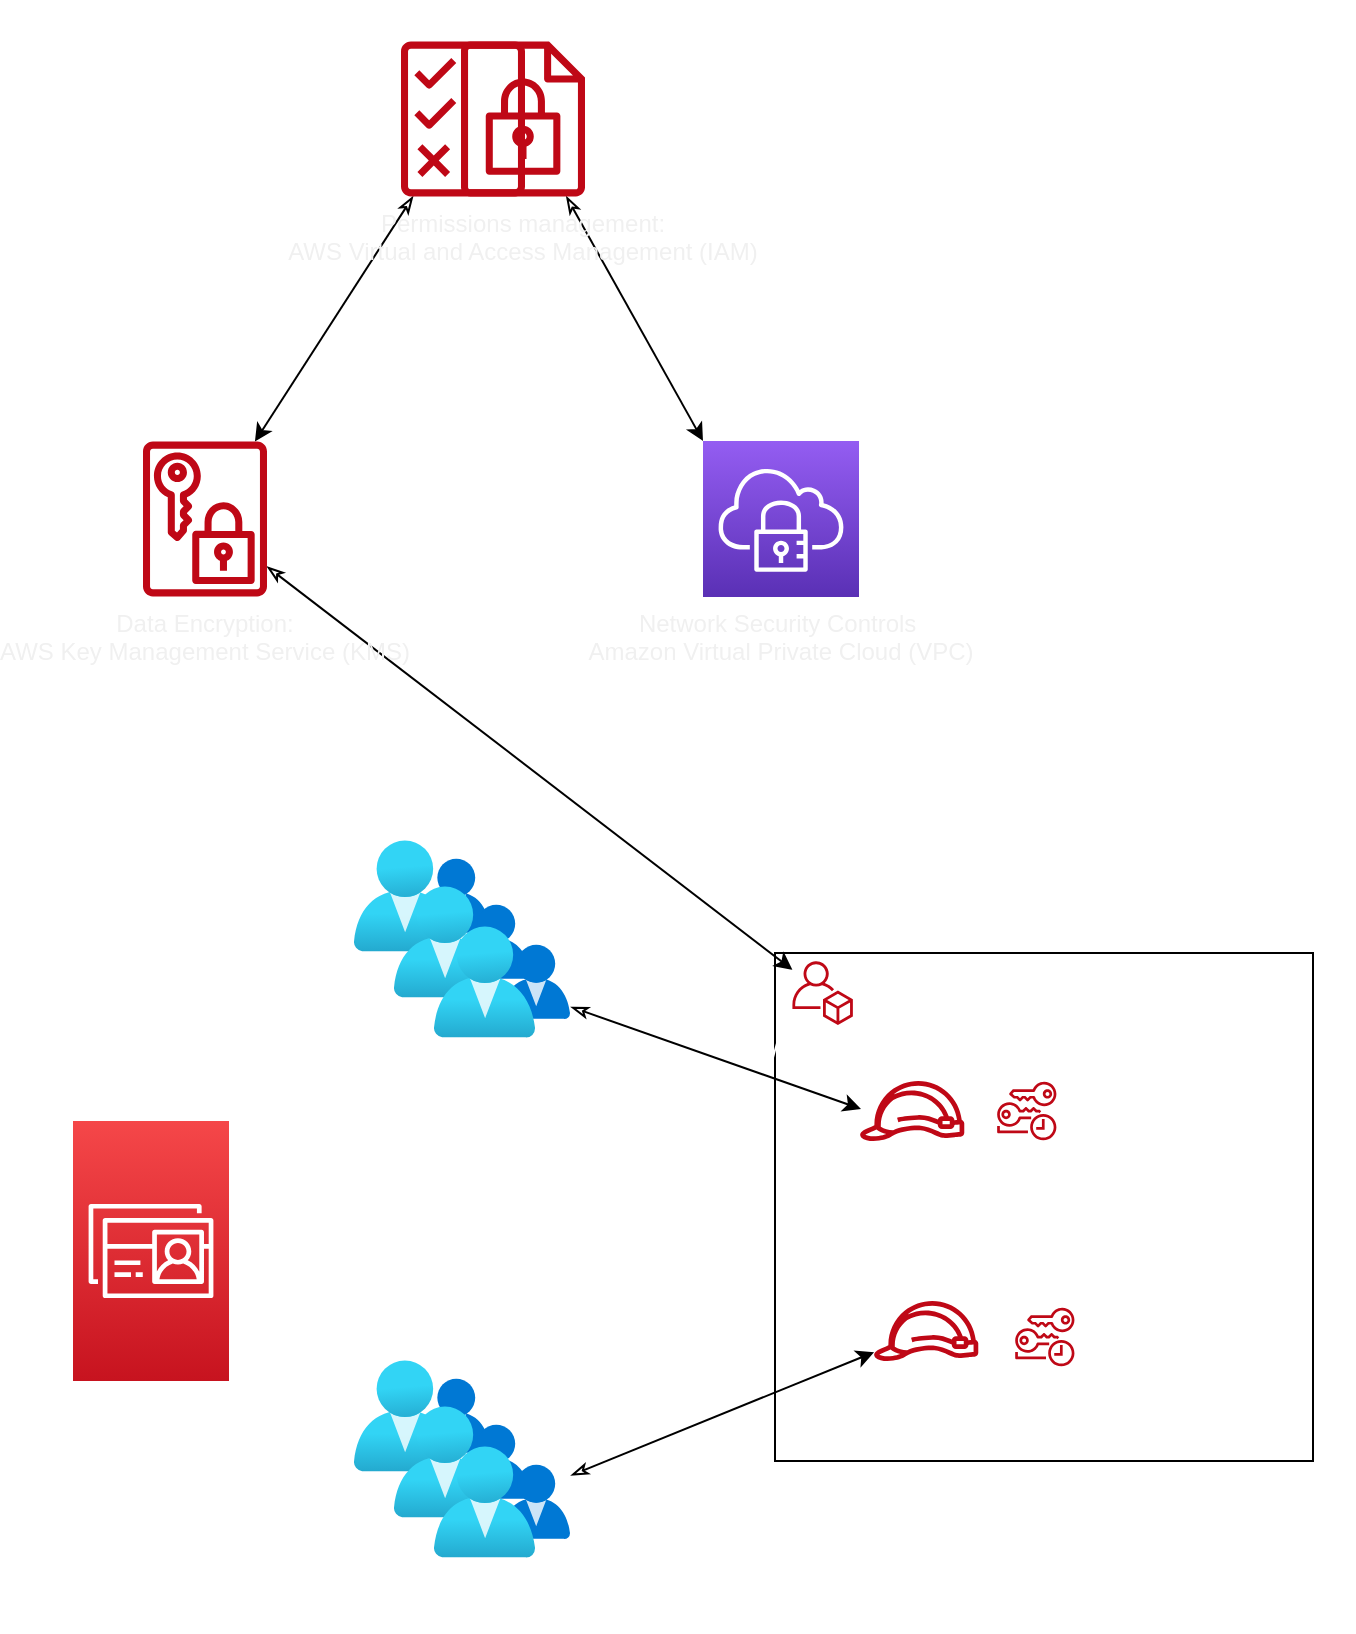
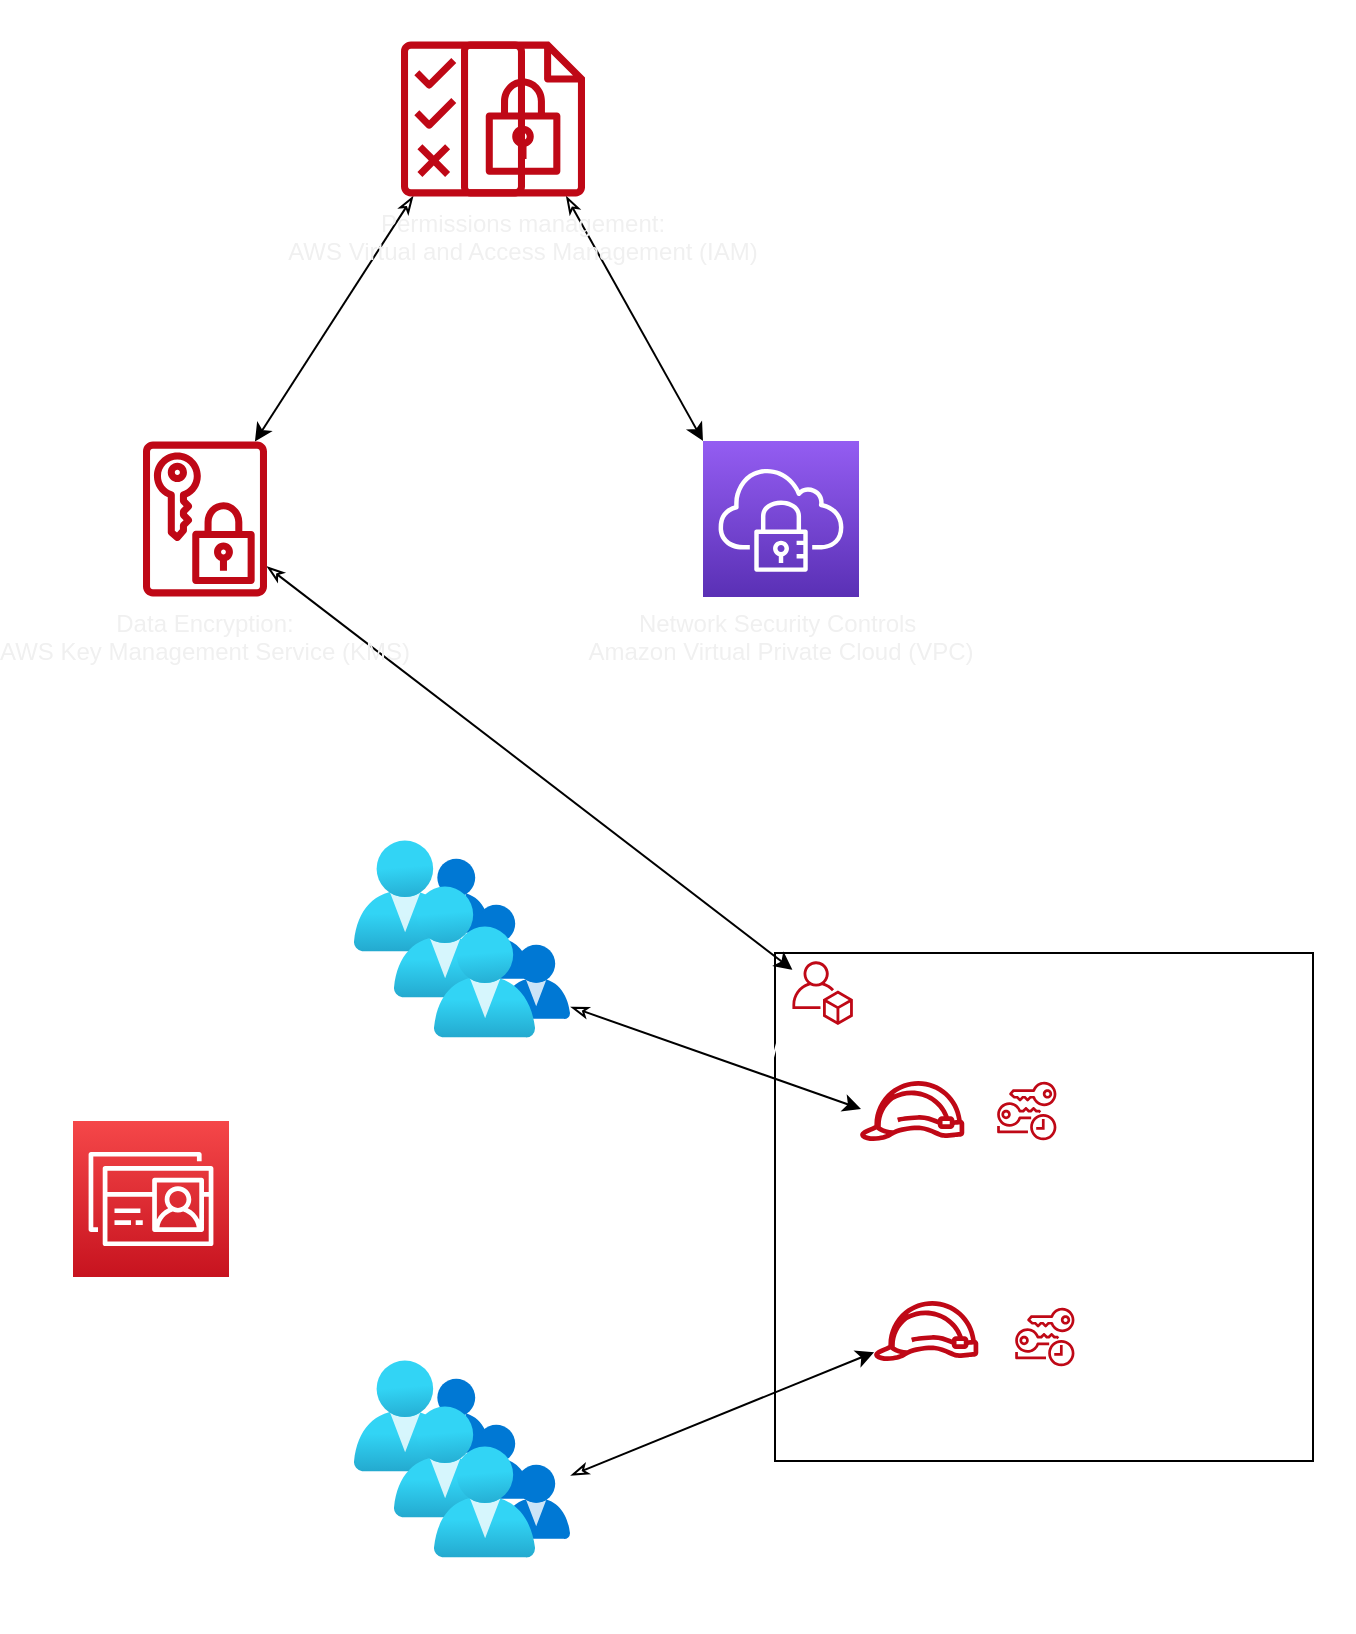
- <mxCell id="10" value="&lt;font color=&quot;#ffffff&quot;&gt;Corporate Identity Provider&lt;/font&gt;" style="sketch=0;points=[[0,0,0],[0.25,0,0],[0.5,0,0],[0.75,0,0],[1,0,0],[0,1,0],[0.25,1,0],[0.5,1,0],[0.75,1,0],[1,1,0],[0,0.25,0],[0,0.5,0],[0,0.75,0],[1,0.25,0],[1,0.5,0],[1,0.75,0]];outlineConnect=0;fontColor=#232F3E;gradientColor=#F54749;gradientDirection=north;fillColor=#C7131F;strokeColor=#ffffff;dashed=0;verticalLabelPosition=bottom;verticalAlign=top;align=center;html=1;fontSize=12;fontStyle=0;aspect=fixed;shape=mxgraph.aws4.resourceIcon;resIcon=mxgraph.aws4.directory_service;" parent="1" vertex="1"><mxGeometry x="20" y="560" width="78" height="130" as="geometry" /></mxCell>
+ <mxCell id="10" value="&lt;font color=&quot;#ffffff&quot;&gt;Corporate Identity Provider&lt;/font&gt;" style="sketch=0;points=[[0,0,0],[0.25,0,0],[0.5,0,0],[0.75,0,0],[1,0,0],[0,1,0],[0.25,1,0],[0.5,1,0],[0.75,1,0],[1,1,0],[0,0.25,0],[0,0.5,0],[0,0.75,0],[1,0.25,0],[1,0.5,0],[1,0.75,0]];outlineConnect=0;fontColor=#232F3E;gradientColor=#F54749;gradientDirection=north;fillColor=#C7131F;strokeColor=#ffffff;dashed=0;verticalLabelPosition=bottom;verticalAlign=top;align=center;html=1;fontSize=12;fontStyle=0;aspect=fixed;shape=mxgraph.aws4.resourceIcon;resIcon=mxgraph.aws4.directory_service;" parent="1" vertex="1"><mxGeometry x="20" y="560" width="78" height="78" as="geometry" /></mxCell>
